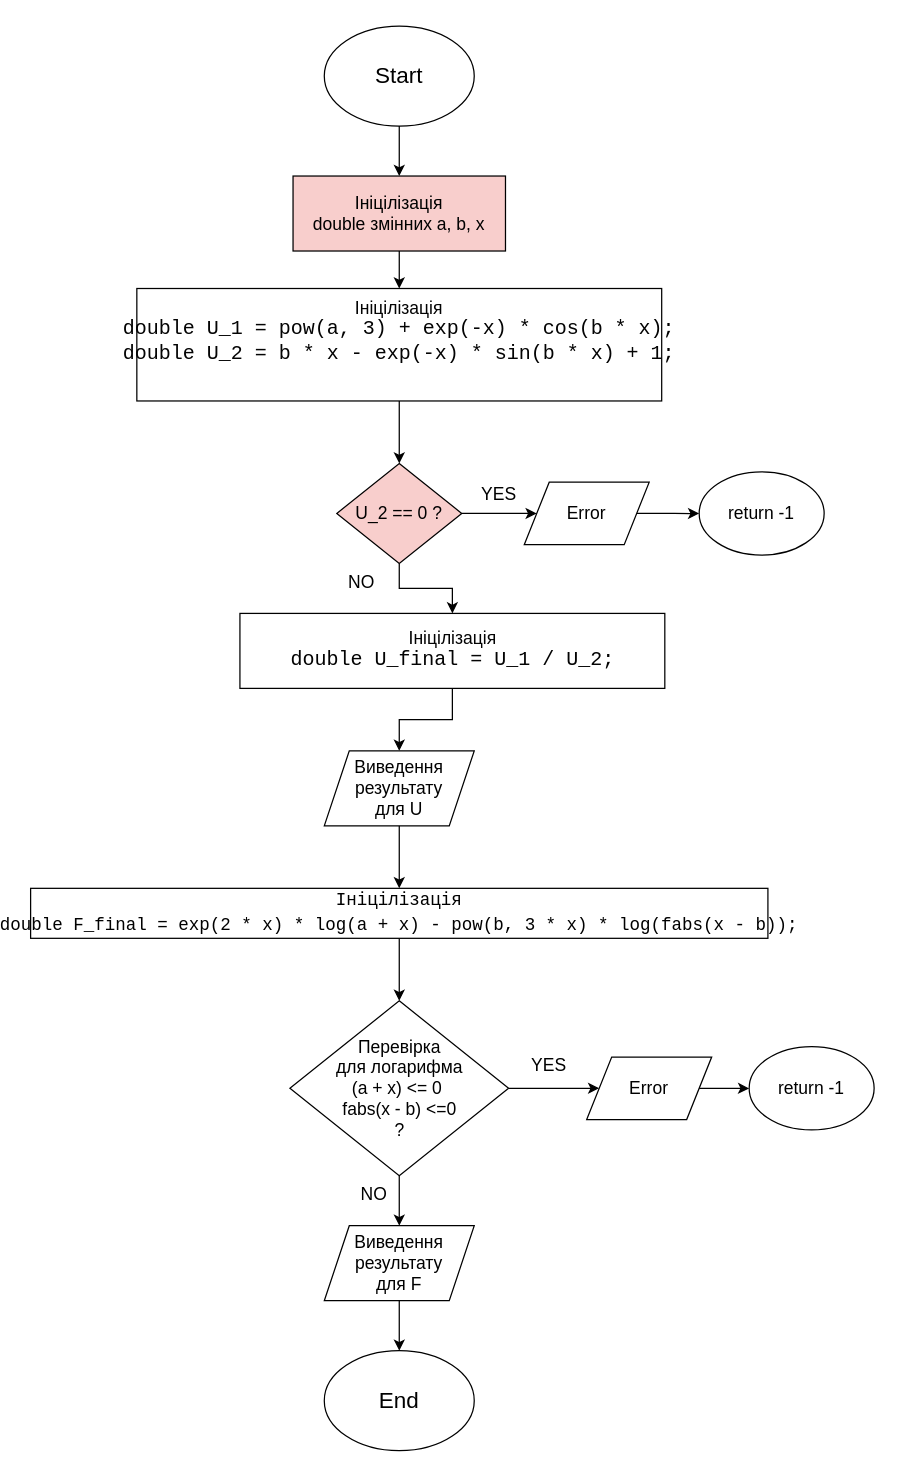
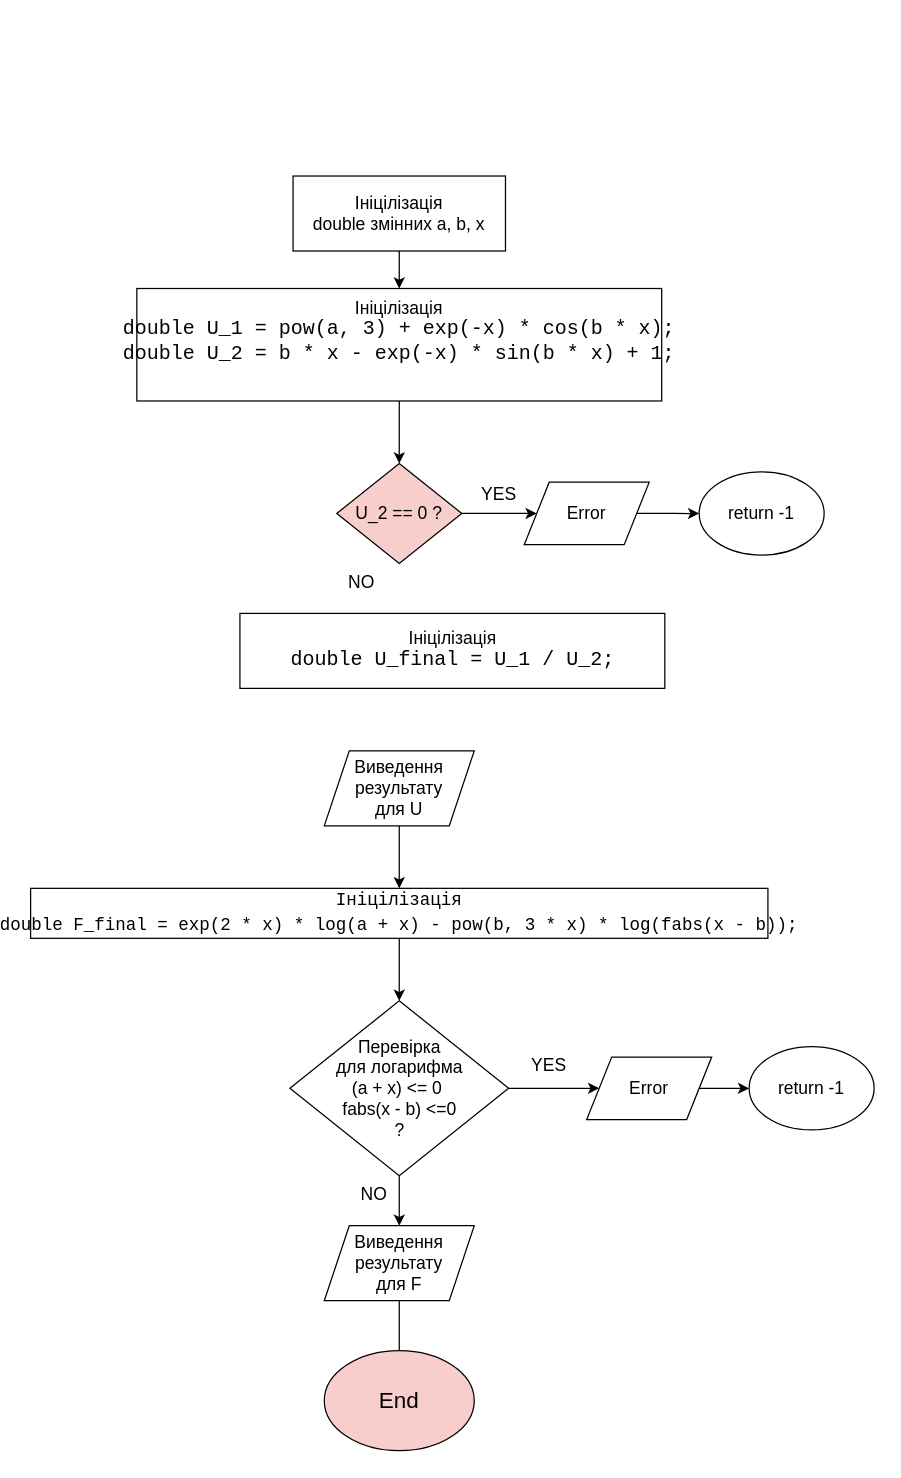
- <mxCell id="3" value="&lt;font style=&quot;font-size: 18px;&quot;&gt;Start&lt;/font&gt;" style="ellipse;whiteSpace=wrap;html=1;" vertex="1" parent="1"><mxGeometry x="255" y="20" width="120" height="80" as="geometry" /></mxCell>
- <mxCell id="2" value="" style="edgeStyle=orthogonalEdgeStyle;rounded=0;orthogonalLoop=1;jettySize=auto;html=1;" edge="1" parent="1" source="3" target="5"><mxGeometry relative="1" as="geometry" /></mxCell>
- <mxCell id="5" value="&lt;font style=&quot;font-size: 14px;&quot;&gt;Ініцілізація&lt;br&gt;double змінних a, b, x&lt;/font&gt;" style="rounded=0;whiteSpace=wrap;html=1;fillColor=#f8cecc;" vertex="1" parent="1"><mxGeometry x="230" y="140" width="170" height="60" as="geometry" /></mxCell>
+ <mxCell id="5" value="&lt;font style=&quot;font-size: 14px;&quot;&gt;Ініцілізація&lt;br&gt;double змінних a, b, x&lt;/font&gt;" style="rounded=0;whiteSpace=wrap;html=1;" vertex="1" parent="1"><mxGeometry x="230" y="140" width="170" height="60" as="geometry" /></mxCell>
- <mxCell id="9" value="" style="edgeStyle=orthogonalEdgeStyle;rounded=0;orthogonalLoop=1;jettySize=auto;html=1;" edge="1" parent="1" source="10" target="16"><mxGeometry relative="1" as="geometry" /></mxCell>
- <mxCell id="15" value="" style="edgeStyle=orthogonalEdgeStyle;rounded=0;orthogonalLoop=1;jettySize=auto;html=1;" edge="1" parent="1" source="16" target="19"><mxGeometry relative="1" as="geometry" /></mxCell>
- <mxCell id="29" value="" style="edgeStyle=orthogonalEdgeStyle;rounded=0;orthogonalLoop=1;jettySize=auto;html=1;" edge="1" parent="1" source="30" target="32"><mxGeometry relative="1" as="geometry" /></mxCell>
+ <mxCell id="29" value="" style="edgeStyle=orthogonalEdgeStyle;rounded=0;orthogonalLoop=1;jettySize=auto;html=1;endArrow=none;" edge="1" parent="1" source="30" target="32"><mxGeometry relative="1" as="geometry" /></mxCell>
- <mxCell id="32" value="&lt;font style=&quot;font-size: 18px;&quot;&gt;End&lt;/font&gt;" style="ellipse;whiteSpace=wrap;html=1;" vertex="1" parent="1"><mxGeometry x="255" y="1080" width="120" height="80" as="geometry" /></mxCell>
+ <mxCell id="32" value="&lt;font style=&quot;font-size: 18px;&quot;&gt;End&lt;/font&gt;" style="ellipse;whiteSpace=wrap;html=1;fillColor=#f8cecc;" vertex="1" parent="1"><mxGeometry x="255" y="1080" width="120" height="80" as="geometry" /></mxCell>
